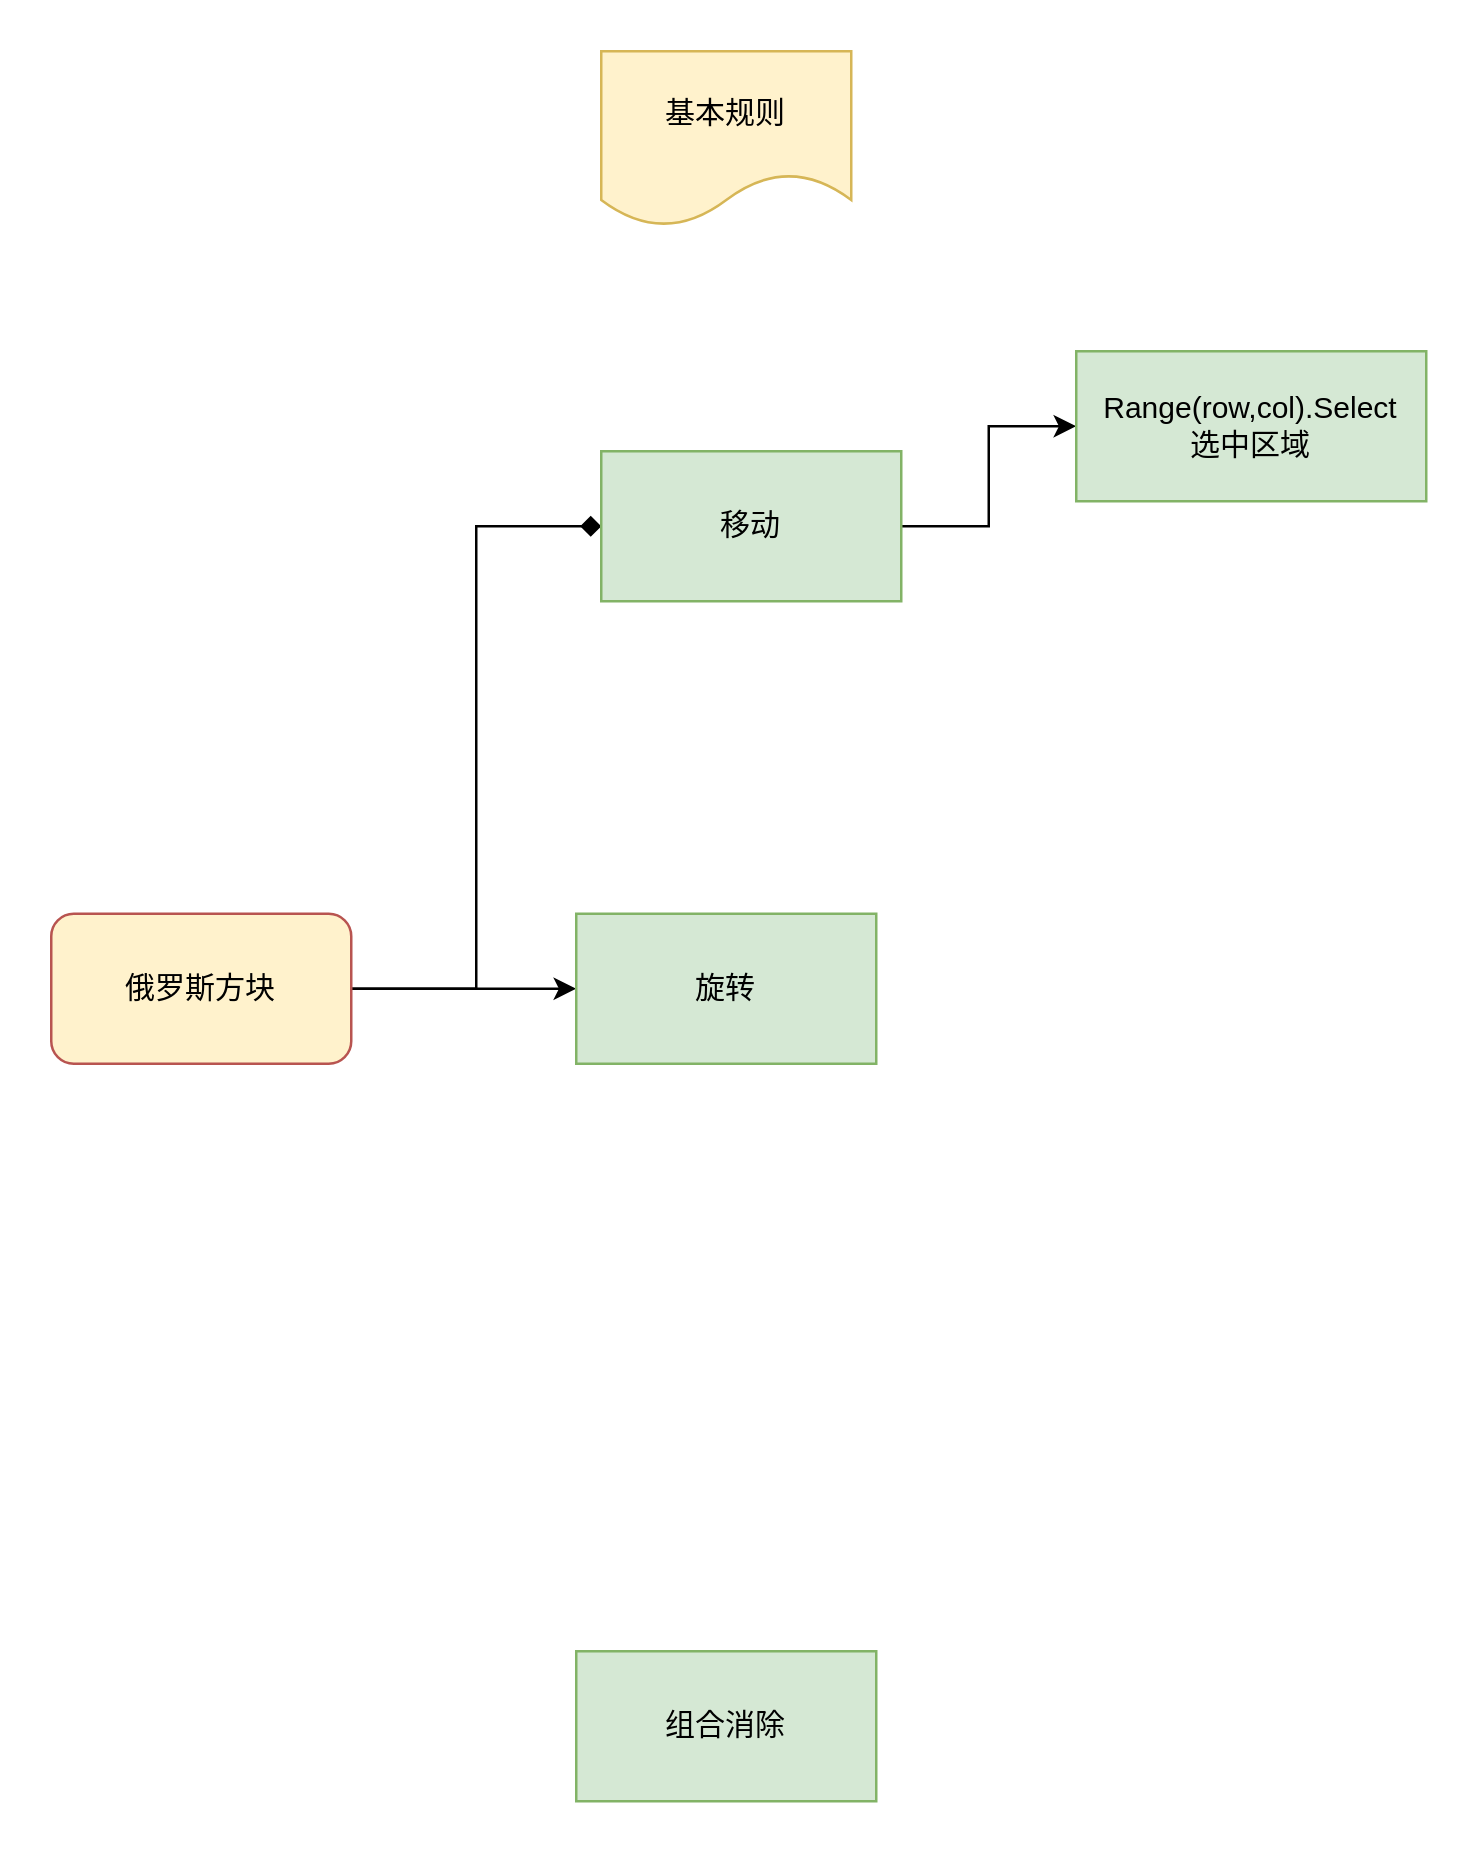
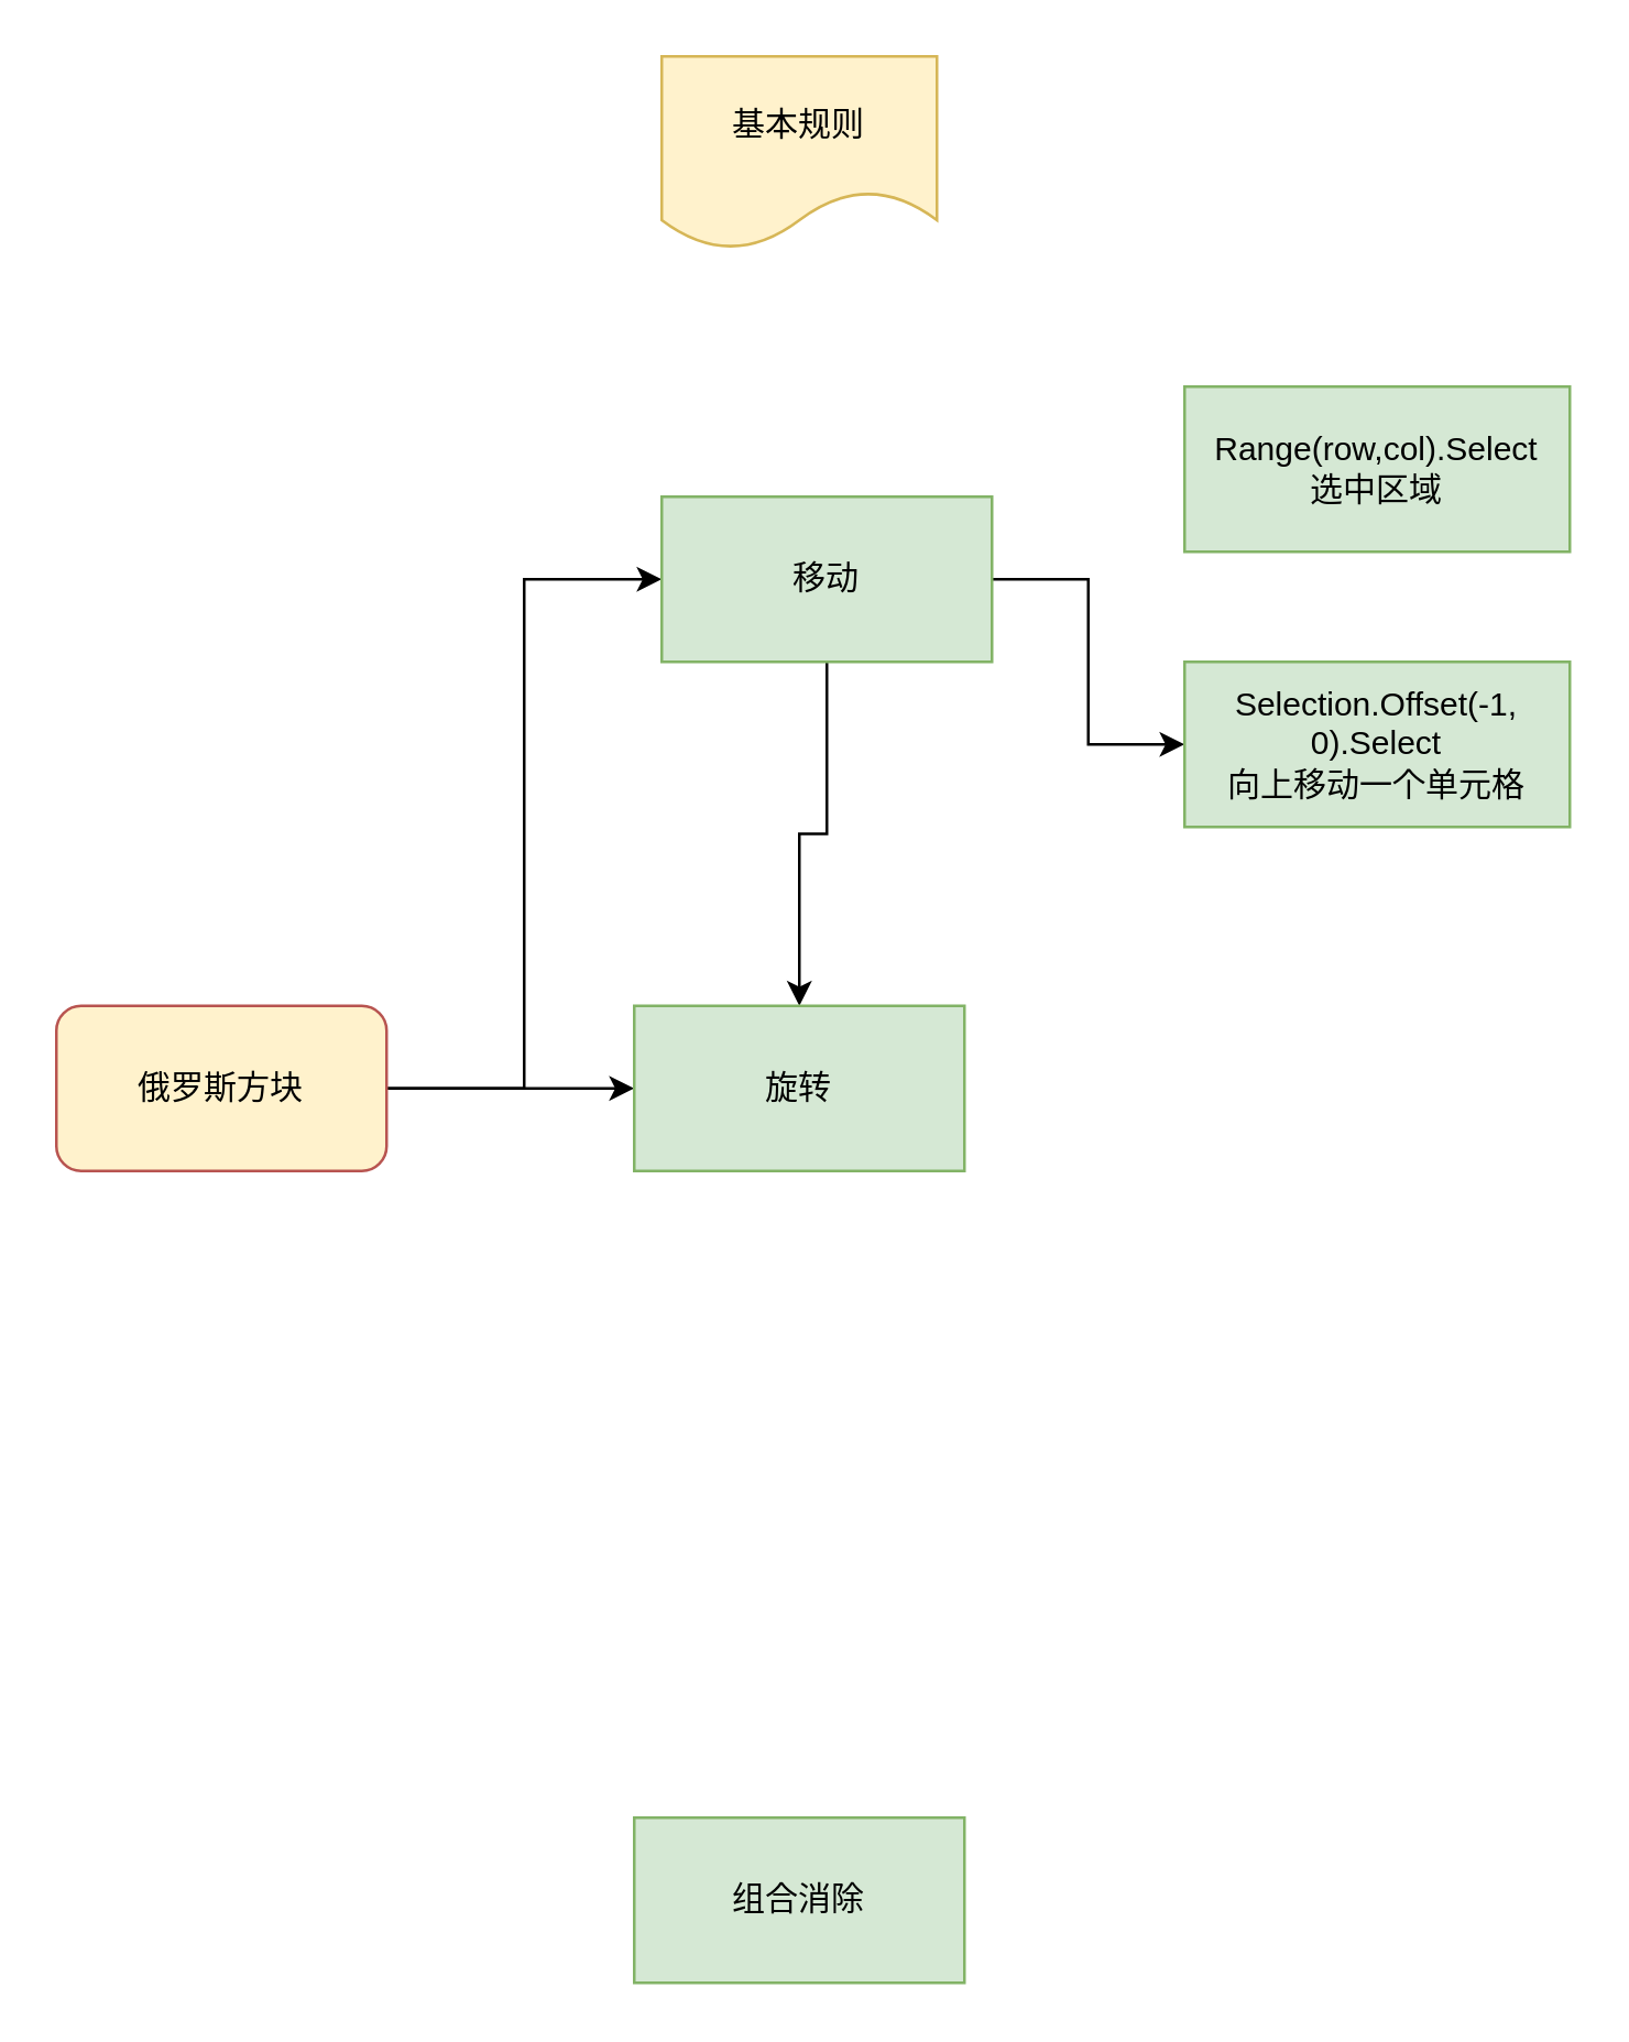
- <mxCell id="5" value="" style="edgeStyle=orthogonalEdgeStyle;rounded=0;orthogonalLoop=1;jettySize=auto;html=1;" edge="1" parent="1" source="7" target="11"><mxGeometry relative="1" as="geometry" /></mxCell>
+ <mxCell id="5" value="" style="edgeStyle=orthogonalEdgeStyle;rounded=0;orthogonalLoop=1;jettySize=auto;html=1;" edge="1" parent="1" source="7" target="8"><mxGeometry relative="1" as="geometry" /></mxCell>
- <mxCell id="2" value="" style="edgeStyle=orthogonalEdgeStyle;rounded=0;orthogonalLoop=1;jettySize=auto;html=1;entryX=0;entryY=0.5;entryDx=0;entryDy=0;endArrow=diamond;" edge="1" parent="1" source="4" target="7"><mxGeometry relative="1" as="geometry"><mxPoint x="220" y="290" as="targetPoint" /></mxGeometry></mxCell>
+ <mxCell id="2" value="" style="edgeStyle=orthogonalEdgeStyle;rounded=0;orthogonalLoop=1;jettySize=auto;html=1;entryX=0;entryY=0.5;entryDx=0;entryDy=0;" edge="1" parent="1" source="4" target="7"><mxGeometry relative="1" as="geometry"><mxPoint x="220" y="290" as="targetPoint" /></mxGeometry></mxCell>
+ <mxCell id="6" style="edgeStyle=orthogonalEdgeStyle;rounded=0;orthogonalLoop=1;jettySize=auto;html=1;entryX=0;entryY=0.5;entryDx=0;entryDy=0;" edge="1" parent="1" source="7" target="12"><mxGeometry relative="1" as="geometry" /></mxCell>
+ <mxCell id="12" value="Selection.Offset(-1, 0).Select&lt;br&gt;向上移动一个单元格" style="rounded=0;whiteSpace=wrap;html=1;fillColor=#d5e8d4;strokeColor=#82b366;" vertex="1" parent="1"><mxGeometry x="430" y="240" width="140" height="60" as="geometry" /></mxCell>
